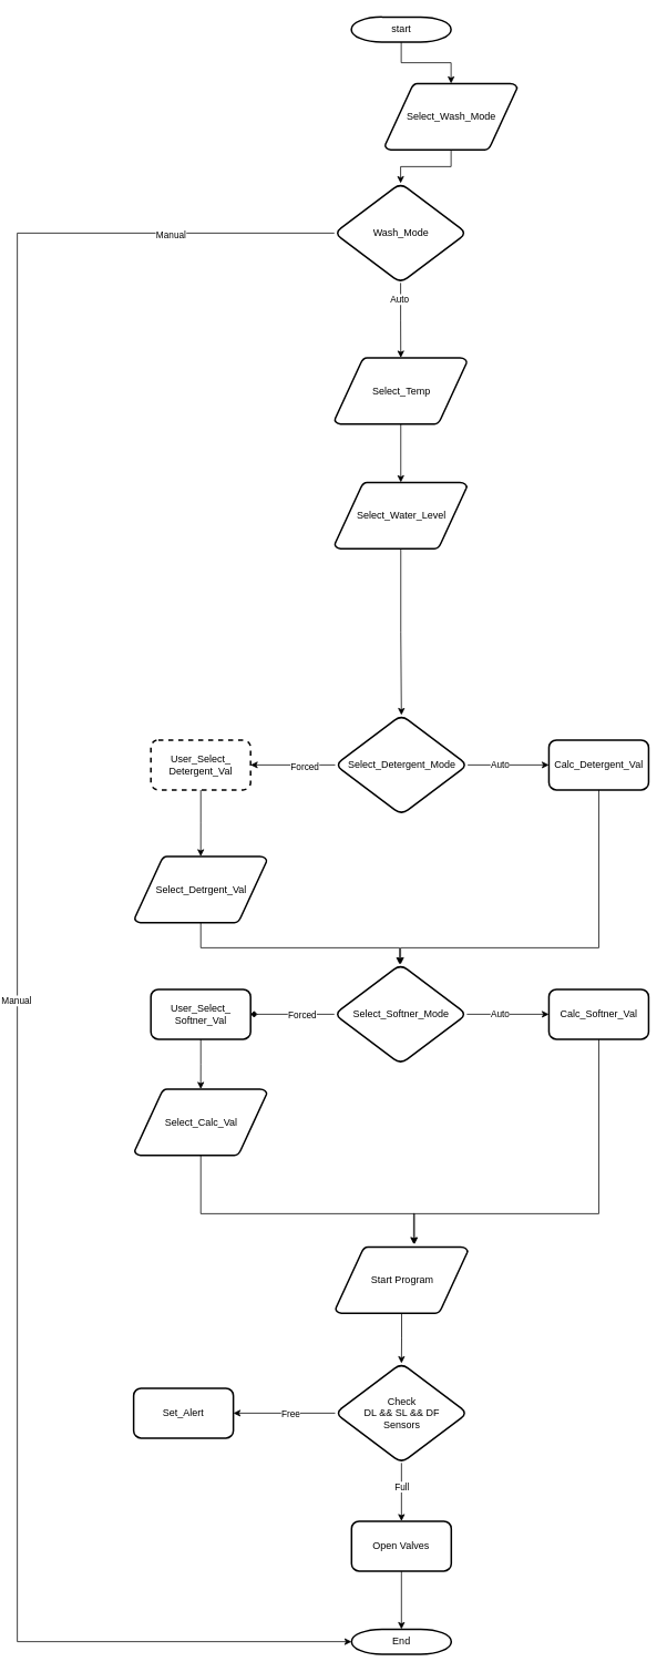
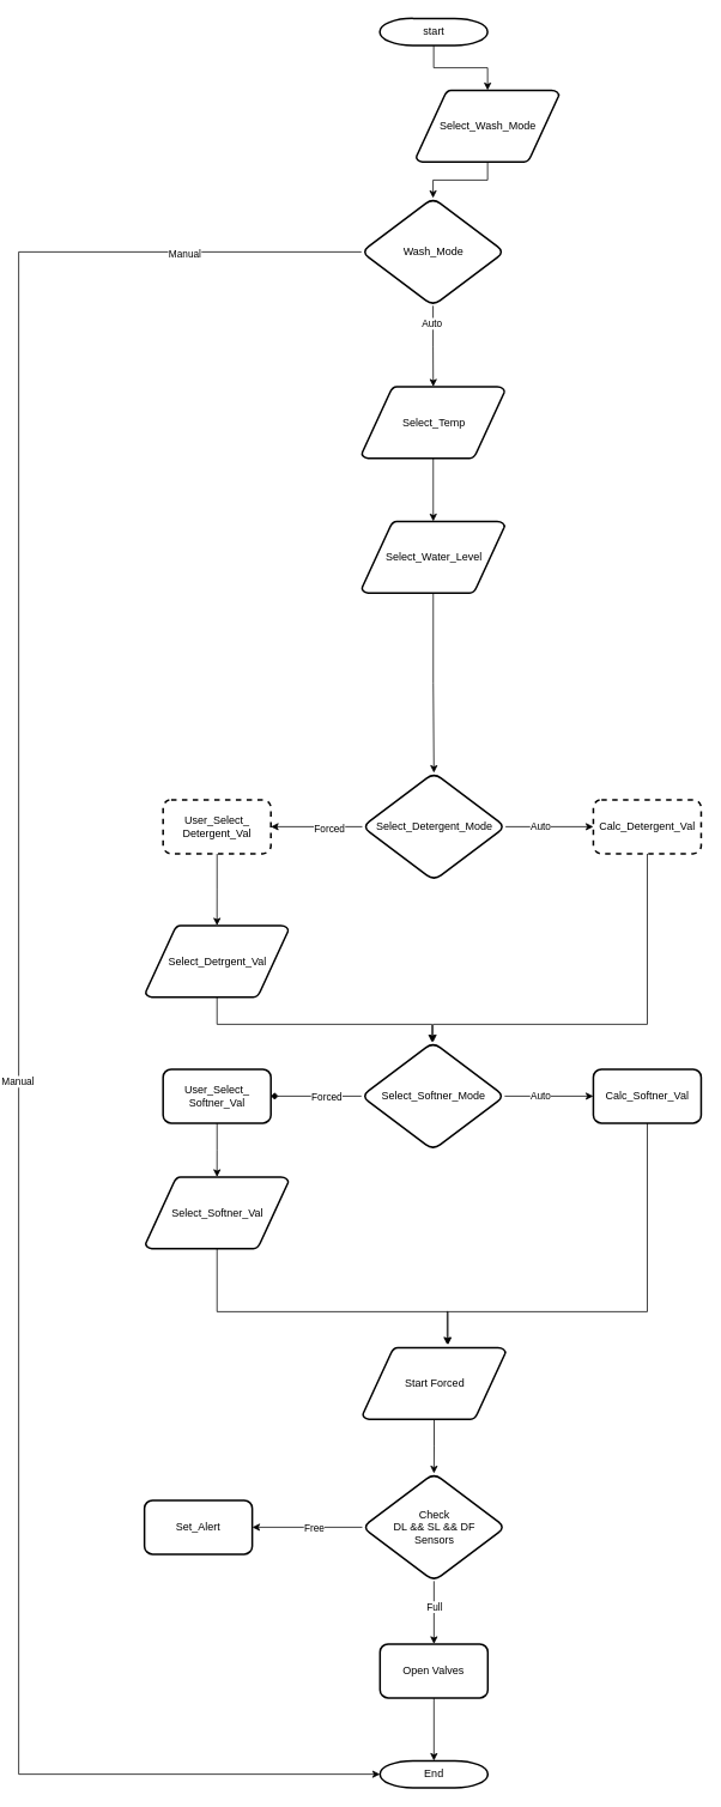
- <mxCell id="14" value="Calc_Detergent_Val" style="whiteSpace=wrap;html=1;strokeWidth=2;gradientColor=none;gradientDirection=north;fontStyle=0;rounded=1;" parent="1" vertex="1"><mxGeometry x="659.75" y="890" width="120" height="60" as="geometry" /></mxCell>
+ <mxCell id="14" value="Calc_Detergent_Val" style="whiteSpace=wrap;html=1;strokeWidth=2;gradientColor=none;gradientDirection=north;fontStyle=0;rounded=1;dashed=1;" parent="1" vertex="1"><mxGeometry x="659.75" y="890" width="120" height="60" as="geometry" /></mxCell>
- <mxCell id="35" value="Select_Calc_Val" style="shape=mxgraph.flowchart.data;strokeWidth=2;gradientColor=none;gradientDirection=north;fontStyle=0;html=1;" parent="1" vertex="1"><mxGeometry x="161.25" y="1310" width="159" height="80" as="geometry" /></mxCell>
+ <mxCell id="35" value="Select_Softner_Val" style="shape=mxgraph.flowchart.data;strokeWidth=2;gradientColor=none;gradientDirection=north;fontStyle=0;html=1;" parent="1" vertex="1"><mxGeometry x="161.25" y="1310" width="159" height="80" as="geometry" /></mxCell>
- <mxCell id="48" value="Start Program" style="shape=mxgraph.flowchart.data;strokeWidth=2;gradientColor=none;gradientDirection=north;fontStyle=0;html=1;" vertex="1" parent="1"><mxGeometry x="403" y="1500" width="159" height="80" as="geometry" /></mxCell>
+ <mxCell id="48" value="Start Forced" style="shape=mxgraph.flowchart.data;strokeWidth=2;gradientColor=none;gradientDirection=north;fontStyle=0;html=1;" vertex="1" parent="1"><mxGeometry x="403" y="1500" width="159" height="80" as="geometry" /></mxCell>
